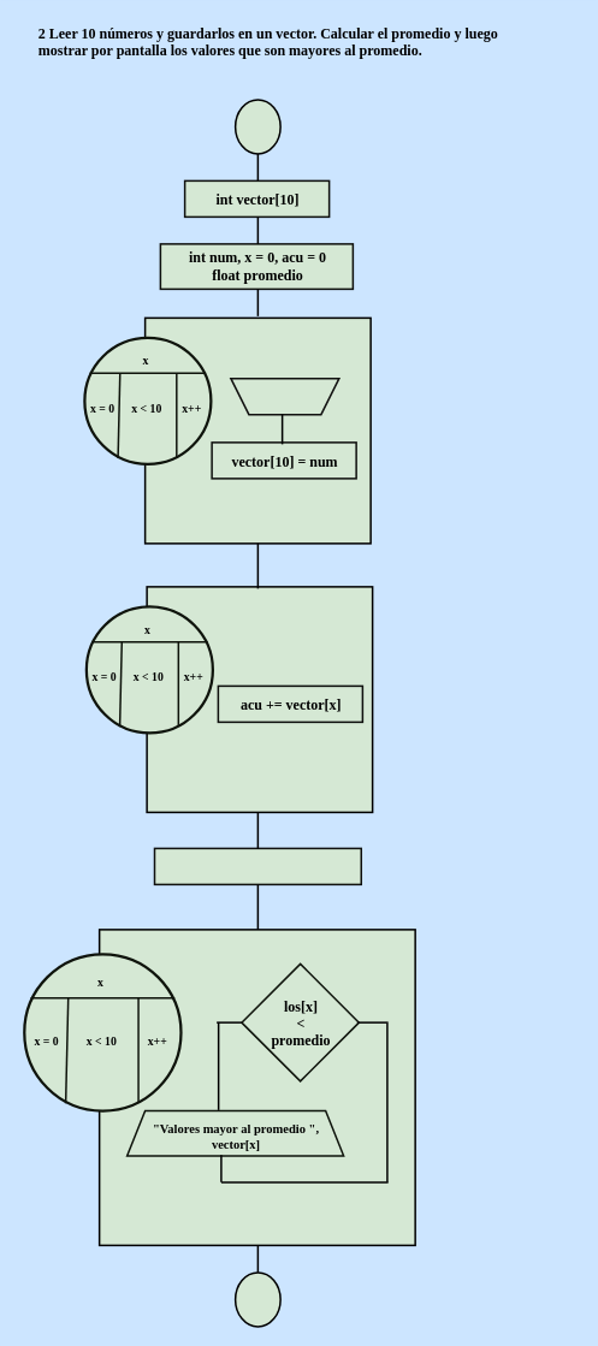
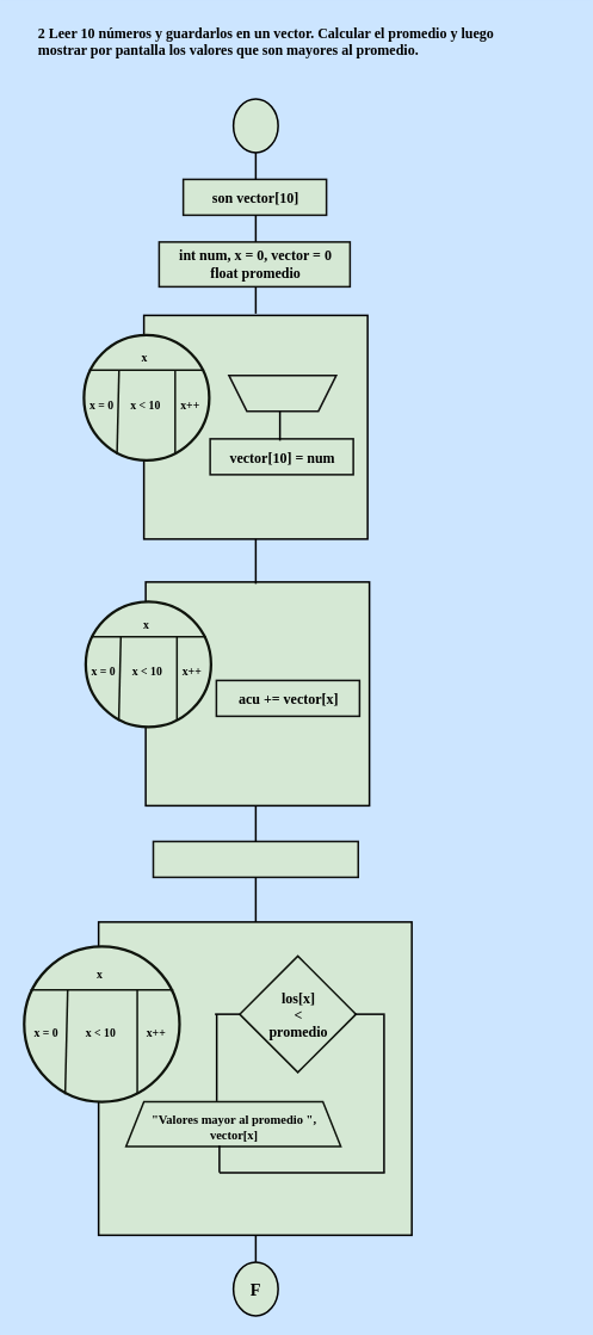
- <mxCell id="11" value="&lt;font size=&quot;1&quot; face=&quot;Comic Sans MS&quot; color=&quot;#000000&quot;&gt;&lt;b style=&quot;font-size: 16px;&quot;&gt;int vector[10]&lt;/b&gt;&lt;/font&gt;" style="text;strokeColor=none;align=center;fillColor=none;html=1;verticalAlign=middle;whiteSpace=wrap;rounded=0;fontFamily=Architects Daughter;fontSource=https%3A%2F%2Ffonts.googleapis.com%2Fcss%3Ffamily%3DArchitects%2BDaughter;" parent="9" vertex="1"><mxGeometry y="6" width="180" height="30" as="geometry" /></mxCell>
+ <mxCell id="11" value="&lt;font size=&quot;1&quot; face=&quot;Comic Sans MS&quot; color=&quot;#000000&quot;&gt;&lt;b style=&quot;font-size: 16px;&quot;&gt;son vector[10]&lt;/b&gt;&lt;/font&gt;" style="text;strokeColor=none;align=center;fillColor=none;html=1;verticalAlign=middle;whiteSpace=wrap;rounded=0;fontFamily=Architects Daughter;fontSource=https%3A%2F%2Ffonts.googleapis.com%2Fcss%3Ffamily%3DArchitects%2BDaughter;" parent="9" vertex="1"><mxGeometry y="6" width="180" height="30" as="geometry" /></mxCell>
- <mxCell id="14" value="&lt;font size=&quot;1&quot; face=&quot;Comic Sans MS&quot; color=&quot;#000000&quot;&gt;&lt;b style=&quot;font-size: 16px;&quot;&gt;int num, x = 0, acu = 0&lt;/b&gt;&lt;/font&gt;&lt;div&gt;&lt;font size=&quot;1&quot; face=&quot;Comic Sans MS&quot; color=&quot;#000000&quot;&gt;&lt;b style=&quot;font-size: 16px;&quot;&gt;float promedio&lt;/b&gt;&lt;/font&gt;&lt;/div&gt;" style="text;strokeColor=none;align=center;fillColor=none;html=1;verticalAlign=middle;whiteSpace=wrap;rounded=0;fontFamily=Architects Daughter;fontSource=https://fonts.googleapis.com/css?family=Architects+Daughter;aspect=fixed;" parent="12" vertex="1"><mxGeometry x="15.33" y="-5" width="210" height="60" as="geometry" /></mxCell>
+ <mxCell id="14" value="&lt;font size=&quot;1&quot; face=&quot;Comic Sans MS&quot; color=&quot;#000000&quot;&gt;&lt;b style=&quot;font-size: 16px;&quot;&gt;int num, x = 0, vector = 0&lt;/b&gt;&lt;/font&gt;&lt;div&gt;&lt;font size=&quot;1&quot; face=&quot;Comic Sans MS&quot; color=&quot;#000000&quot;&gt;&lt;b style=&quot;font-size: 16px;&quot;&gt;float promedio&lt;/b&gt;&lt;/font&gt;&lt;/div&gt;" style="text;strokeColor=none;align=center;fillColor=none;html=1;verticalAlign=middle;whiteSpace=wrap;rounded=0;fontFamily=Architects Daughter;fontSource=https://fonts.googleapis.com/css?family=Architects+Daughter;aspect=fixed;" parent="12" vertex="1"><mxGeometry x="15.33" y="-5" width="210" height="60" as="geometry" /></mxCell>
+ <mxCell id="8" value="&lt;font color=&quot;#000000&quot; size=&quot;1&quot; face=&quot;Comic Sans MS&quot;&gt;&lt;b style=&quot;font-size: 19px;&quot;&gt;F&lt;/b&gt;&lt;/font&gt;" style="text;strokeColor=none;align=center;fillColor=none;html=1;verticalAlign=middle;whiteSpace=wrap;rounded=0;fontFamily=Architects Daughter;fontSource=https://fonts.googleapis.com/css?family=Architects+Daughter;" parent="6" vertex="1"><mxGeometry x="5" y="17" width="40" height="30" as="geometry" /></mxCell>
